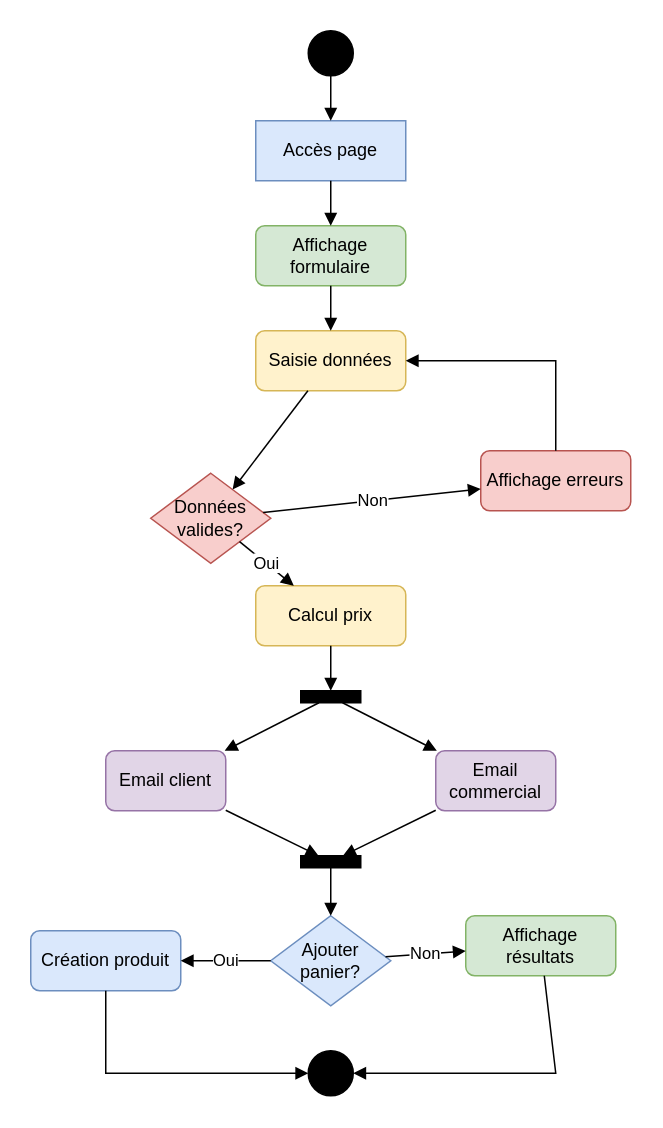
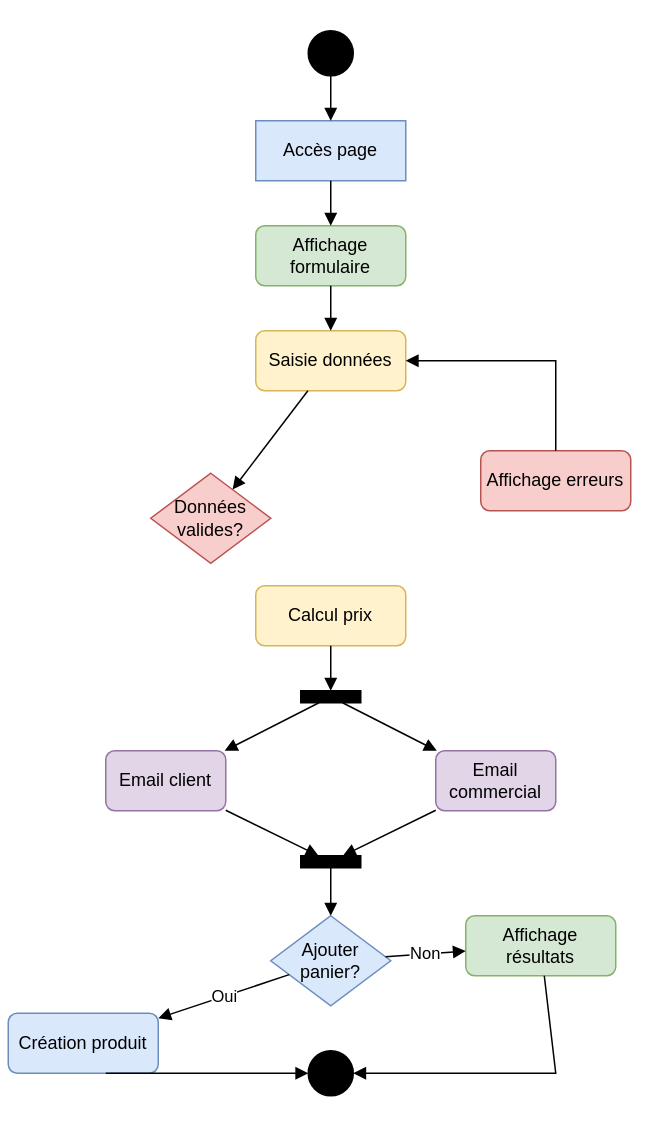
- <mxCell id="21" value="Non" style="endArrow=block;html=1;rounded=0;" parent="1" source="6" target="7" edge="1"><mxGeometry width="50" height="50" relative="1" as="geometry"><mxPoint x="260" y="320" as="sourcePoint" /><mxPoint x="320" y="320" as="targetPoint" /></mxGeometry></mxCell>
- <mxCell id="23" value="Oui" style="endArrow=block;html=1;rounded=0;" parent="1" source="6" target="8" edge="1"><mxGeometry width="50" height="50" relative="1" as="geometry"><mxPoint x="220" y="350" as="sourcePoint" /><mxPoint x="220" y="390" as="targetPoint" /></mxGeometry></mxCell>
- <mxCell id="14" value="Création produit" style="rounded=1;whiteSpace=wrap;html=1;fillColor=#dae8fc;strokeColor=#6c8ebf;" parent="1" vertex="1"><mxGeometry x="20" y="620" width="100" height="40" as="geometry" /></mxCell>
+ <mxCell id="14" value="Création produit" style="rounded=1;whiteSpace=wrap;html=1;fillColor=#dae8fc;strokeColor=#6c8ebf;" parent="1" vertex="1"><mxGeometry x="5" y="675" width="100" height="40" as="geometry" /></mxCell>
